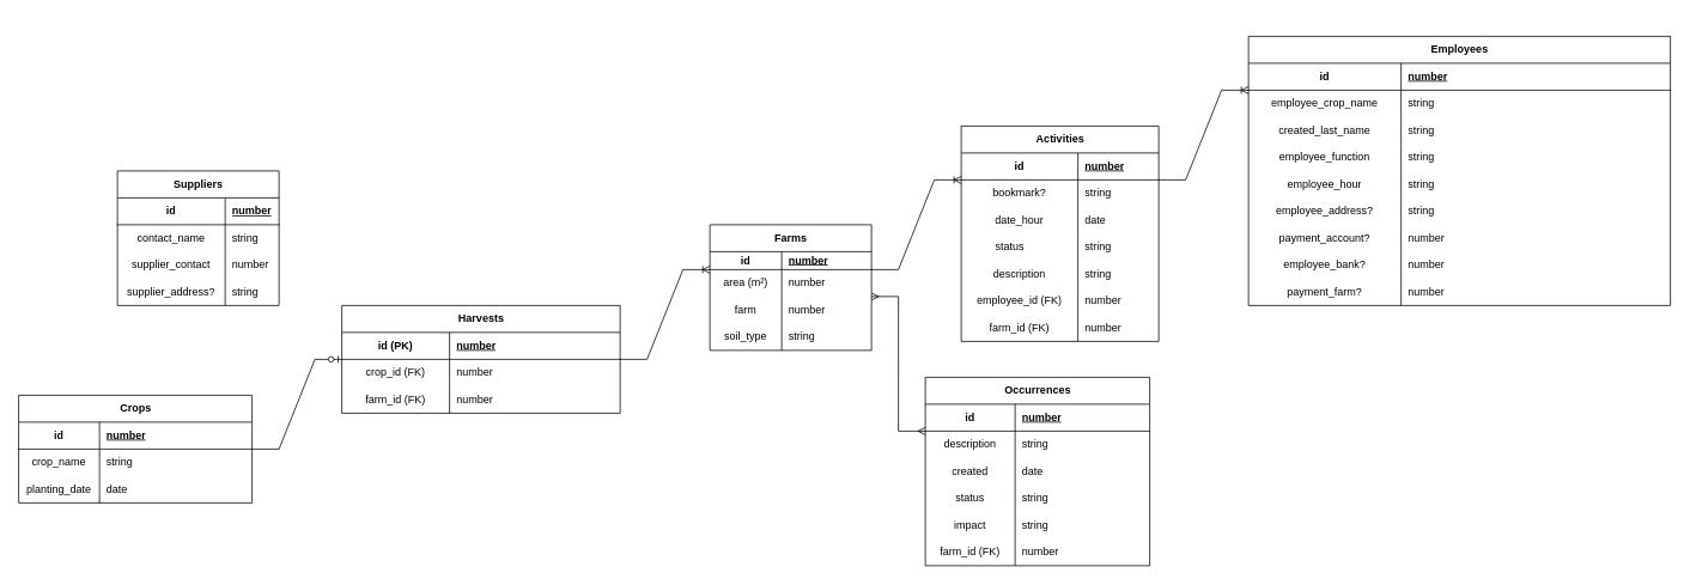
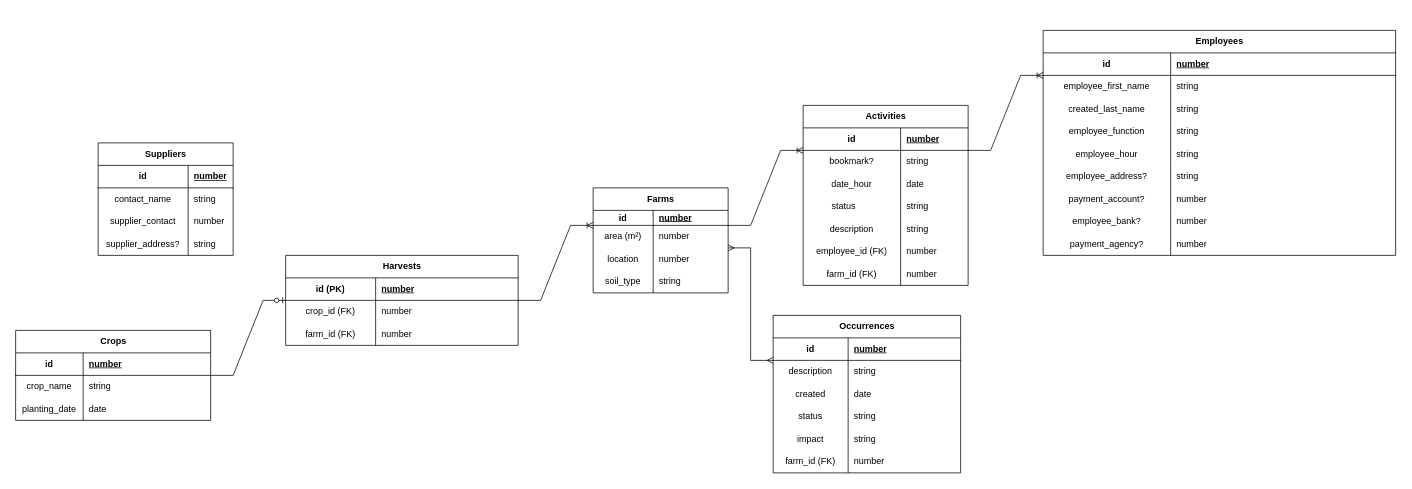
- <mxCell id="78" value="employee_crop_name" style="shape=partialRectangle;connectable=0;fillColor=none;top=0;left=0;bottom=0;right=0;editable=1;overflow=hidden;whiteSpace=wrap;html=1;" vertex="1" parent="77"><mxGeometry width="170" height="30" as="geometry"><mxRectangle width="170" height="30" as="alternateBounds" /></mxGeometry></mxCell>
+ <mxCell id="78" value="employee_first_name" style="shape=partialRectangle;connectable=0;fillColor=none;top=0;left=0;bottom=0;right=0;editable=1;overflow=hidden;whiteSpace=wrap;html=1;" vertex="1" parent="77"><mxGeometry width="170" height="30" as="geometry"><mxRectangle width="170" height="30" as="alternateBounds" /></mxGeometry></mxCell>
- <mxCell id="99" value="payment_farm?" style="shape=partialRectangle;connectable=0;fillColor=none;top=0;left=0;bottom=0;right=0;editable=1;overflow=hidden;whiteSpace=wrap;html=1;" vertex="1" parent="98"><mxGeometry width="170" height="30" as="geometry"><mxRectangle width="170" height="30" as="alternateBounds" /></mxGeometry></mxCell>
+ <mxCell id="99" value="payment_agency?" style="shape=partialRectangle;connectable=0;fillColor=none;top=0;left=0;bottom=0;right=0;editable=1;overflow=hidden;whiteSpace=wrap;html=1;" vertex="1" parent="98"><mxGeometry width="170" height="30" as="geometry"><mxRectangle width="170" height="30" as="alternateBounds" /></mxGeometry></mxCell>
- <mxCell id="44" value="farm" style="shape=partialRectangle;connectable=0;fillColor=none;top=0;left=0;bottom=0;right=0;editable=1;overflow=hidden;whiteSpace=wrap;html=1;" vertex="1" parent="43"><mxGeometry width="80" height="30" as="geometry"><mxRectangle width="80" height="30" as="alternateBounds" /></mxGeometry></mxCell>
+ <mxCell id="44" value="location" style="shape=partialRectangle;connectable=0;fillColor=none;top=0;left=0;bottom=0;right=0;editable=1;overflow=hidden;whiteSpace=wrap;html=1;" vertex="1" parent="43"><mxGeometry width="80" height="30" as="geometry"><mxRectangle width="80" height="30" as="alternateBounds" /></mxGeometry></mxCell>
